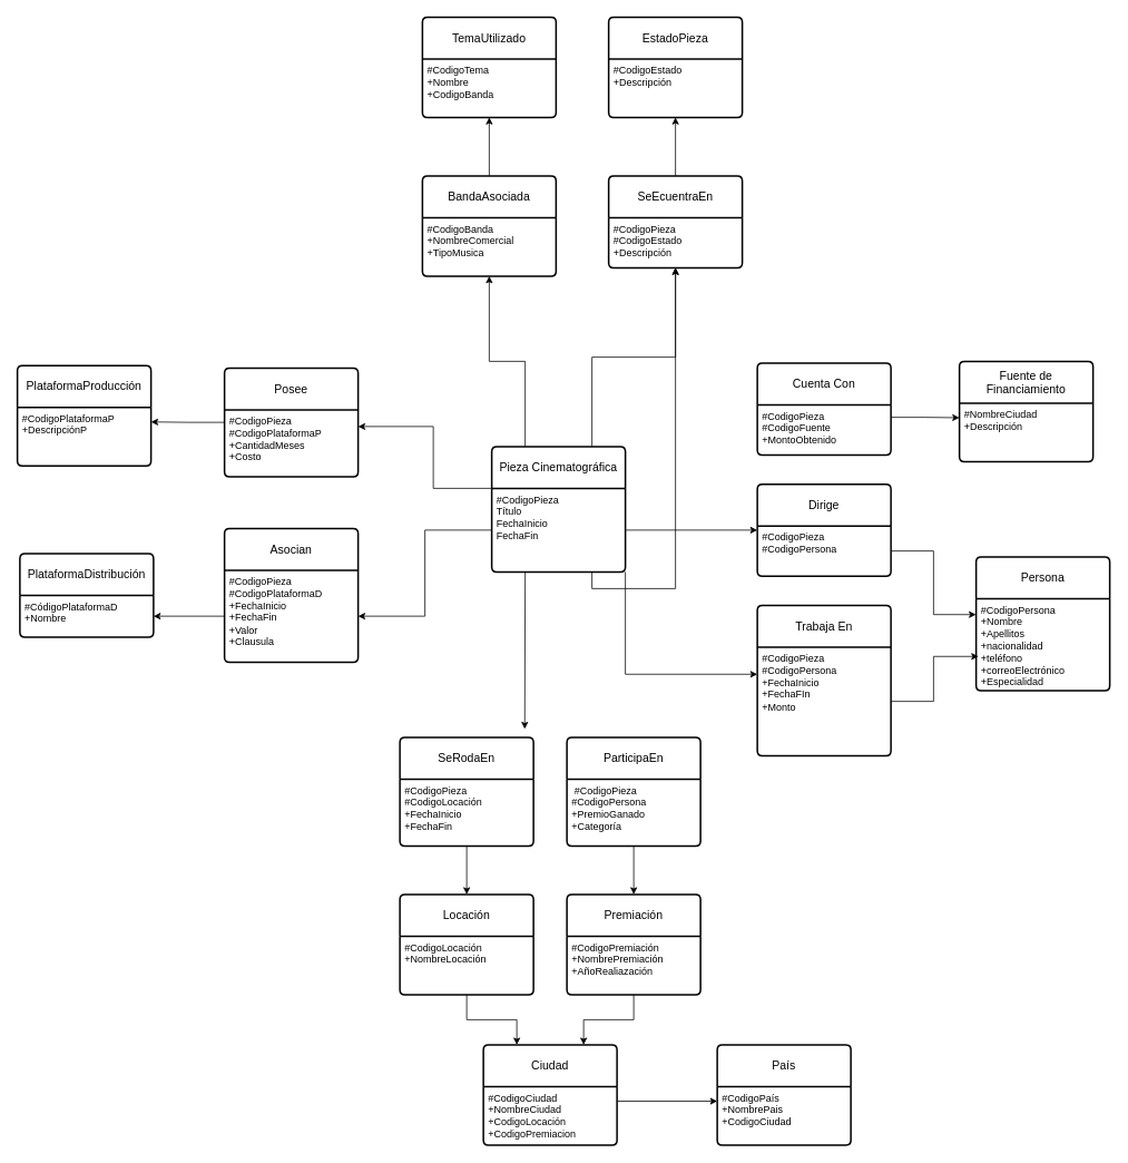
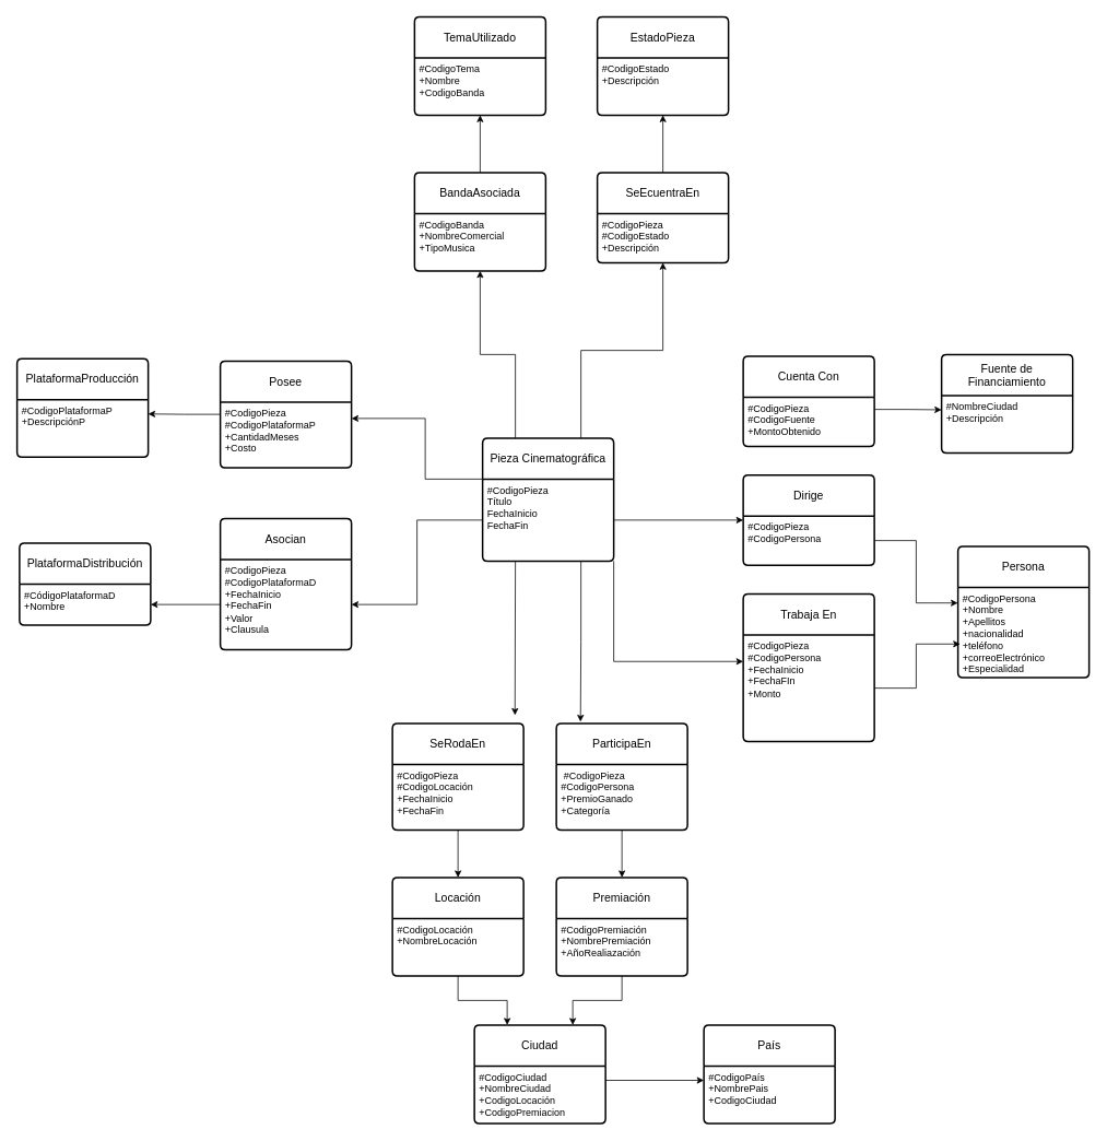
- <mxCell id="29" style="edgeStyle=orthogonalEdgeStyle;rounded=0;orthogonalLoop=1;jettySize=auto;html=1;exitX=0.75;exitY=1;exitDx=0;exitDy=0;" parent="1" source="5" target="48" edge="1"><mxGeometry relative="1" as="geometry" /></mxCell>
+ <mxCell id="29" style="edgeStyle=orthogonalEdgeStyle;rounded=0;orthogonalLoop=1;jettySize=auto;html=1;exitX=0.75;exitY=1;exitDx=0;exitDy=0;entryX=0.184;entryY=-0.015;entryDx=0;entryDy=0;entryPerimeter=0;" parent="1" source="5" target="22" edge="1"><mxGeometry relative="1" as="geometry" /></mxCell>
